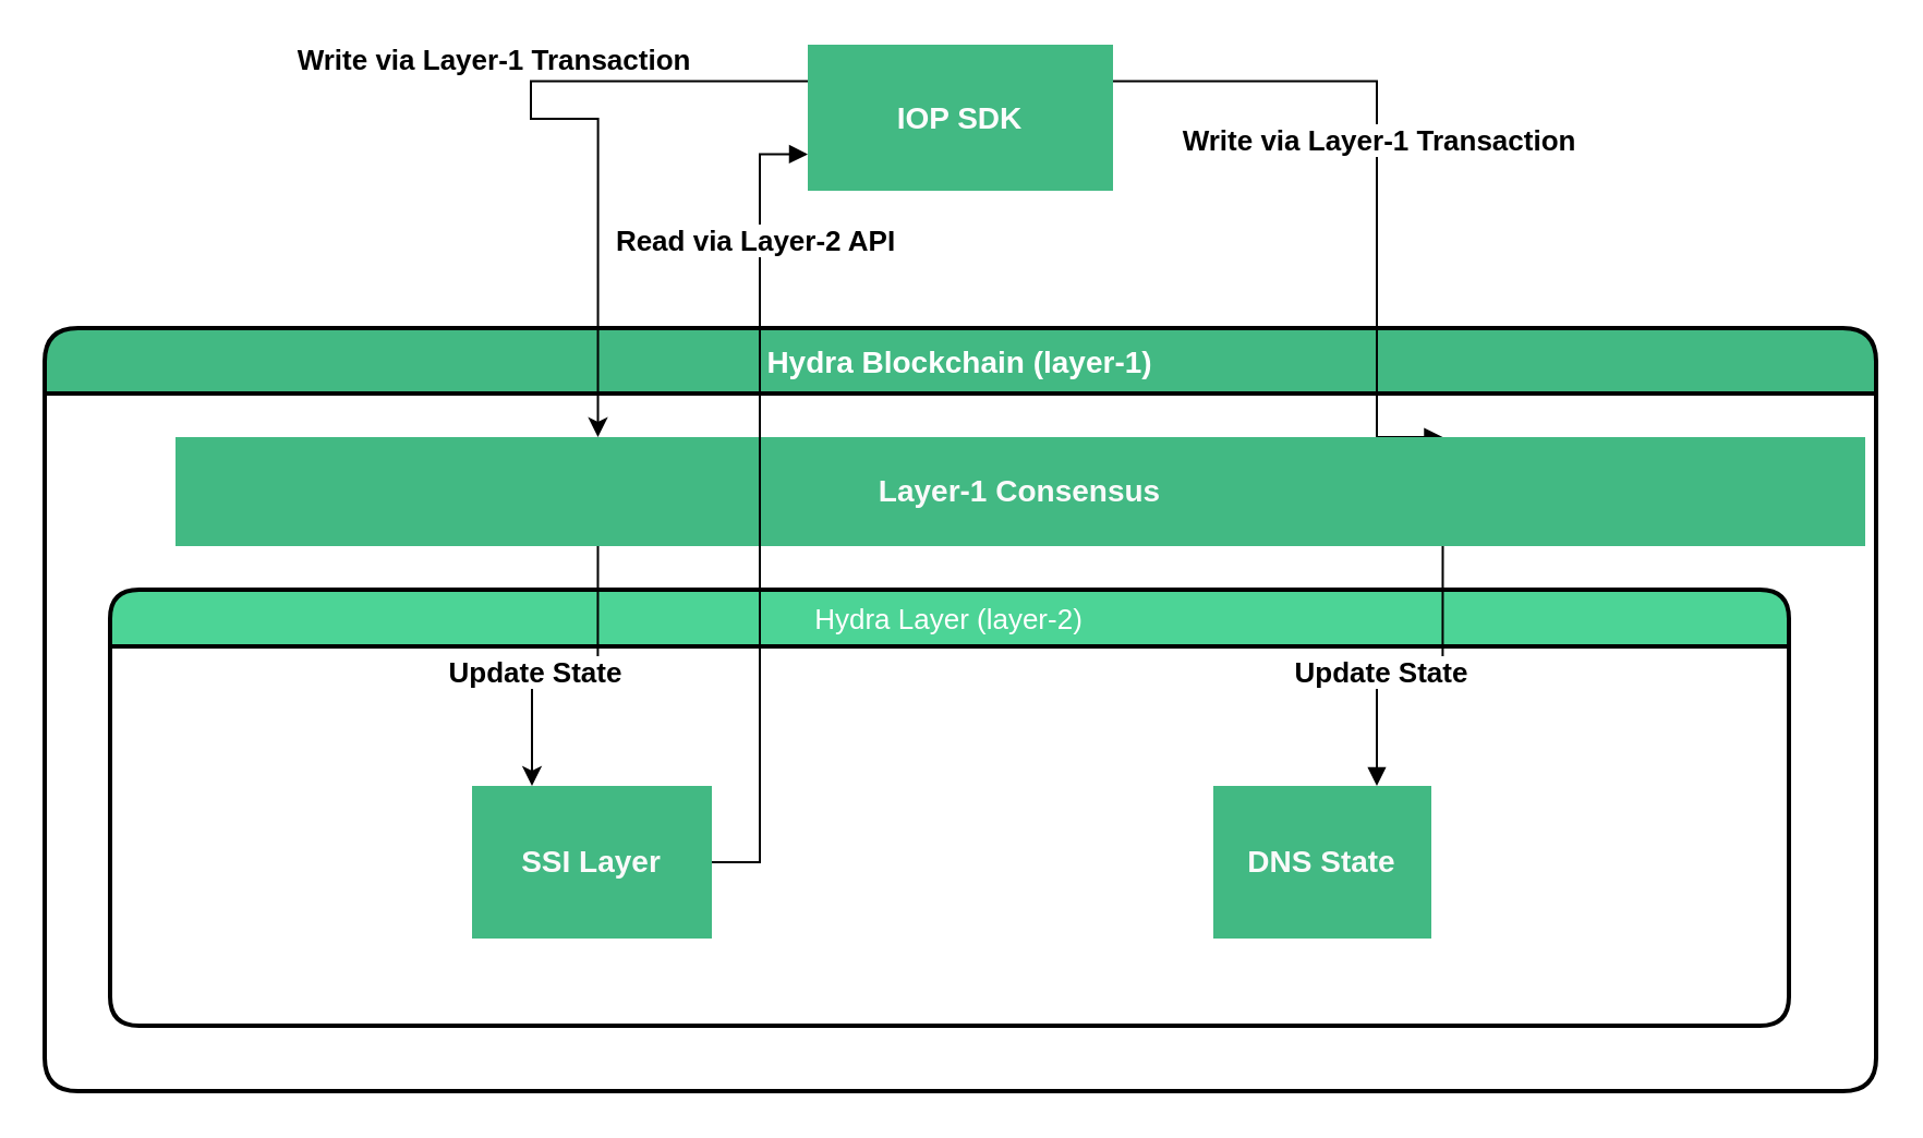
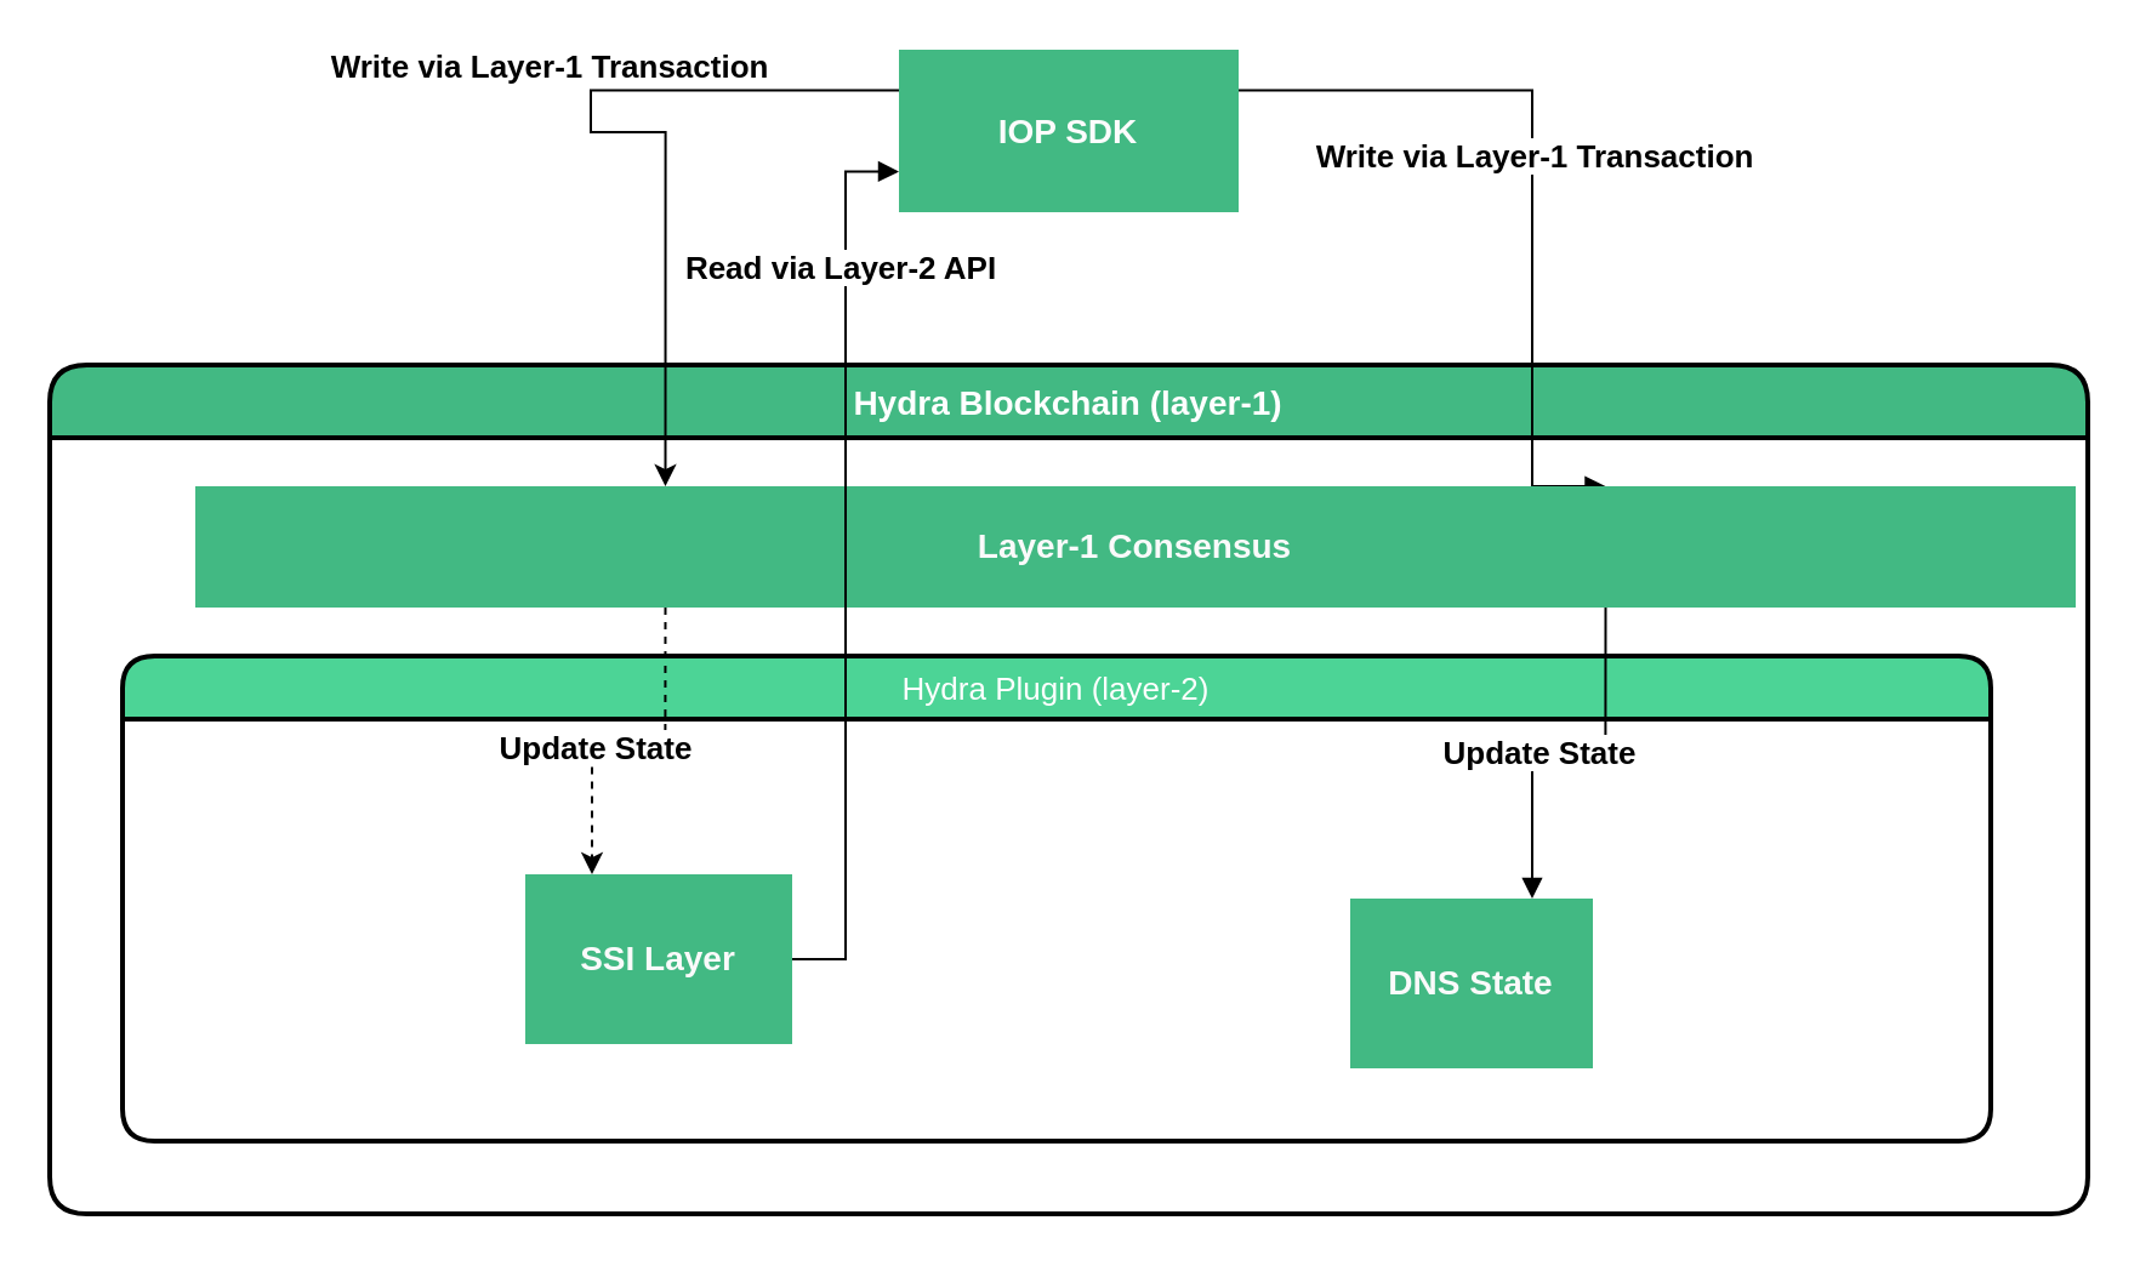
- <mxCell id="12" style="edgeStyle=orthogonalEdgeStyle;rounded=0;orthogonalLoop=1;jettySize=auto;html=1;exitX=0.25;exitY=1;exitDx=0;exitDy=0;entryX=0.25;entryY=0;entryDx=0;entryDy=0;" edge="1" parent="1" source="16" target="4"><mxGeometry relative="1" as="geometry" /></mxCell>
+ <mxCell id="12" style="edgeStyle=orthogonalEdgeStyle;rounded=0;orthogonalLoop=1;jettySize=auto;html=1;exitX=0.25;exitY=1;exitDx=0;exitDy=0;entryX=0.25;entryY=0;entryDx=0;entryDy=0;dashed=1;" edge="1" parent="1" source="16" target="4"><mxGeometry relative="1" as="geometry" /></mxCell>
- <mxCell id="3" value="Hydra Layer (layer-2)" style="swimlane;childLayout=stackLayout;horizontal=1;startSize=26;horizontalStack=0;rounded=1;fontSize=13;fontStyle=0;strokeWidth=2;resizeParent=0;resizeLast=1;shadow=0;dashed=0;align=center;fontColor=#FFFFFF;swimlaneLine=1;noLabel=0;allowArrows=0;connectable=0;collapsible=0;arcSize=17;dropTarget=0;fillColor=#4CD496;" vertex="1" parent="1"><mxGeometry x="50" y="270" width="770" height="200" as="geometry"><mxRectangle x="58" y="416" width="84" height="30" as="alternateBounds" /></mxGeometry></mxCell>
+ <mxCell id="3" value="Hydra Plugin (layer-2)" style="swimlane;childLayout=stackLayout;horizontal=1;startSize=26;horizontalStack=0;rounded=1;fontSize=13;fontStyle=0;strokeWidth=2;resizeParent=0;resizeLast=1;shadow=0;dashed=0;align=center;fontColor=#FFFFFF;swimlaneLine=1;noLabel=0;allowArrows=0;connectable=0;collapsible=0;arcSize=17;dropTarget=0;fillColor=#4CD496;" vertex="1" parent="1"><mxGeometry x="50" y="270" width="770" height="200" as="geometry"><mxRectangle x="58" y="416" width="84" height="30" as="alternateBounds" /></mxGeometry></mxCell>
- <mxCell id="5" value="DNS State" style="whiteSpace=wrap;html=1;align=center;fontColor=#FAFAFA;strokeColor=none;fillColor=#42b983;fontStyle=1;fontSize=14;" vertex="1" parent="1"><mxGeometry x="556" y="360" width="100" height="70" as="geometry" /></mxCell>
+ <mxCell id="5" value="DNS State" style="whiteSpace=wrap;html=1;align=center;fontColor=#FAFAFA;strokeColor=none;fillColor=#42b983;fontStyle=1;fontSize=14;" vertex="1" parent="1"><mxGeometry x="556" y="370" width="100" height="70" as="geometry" /></mxCell>
